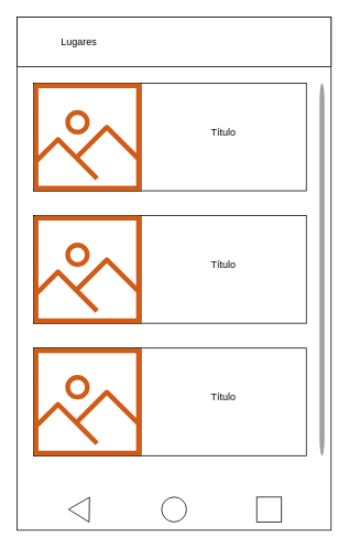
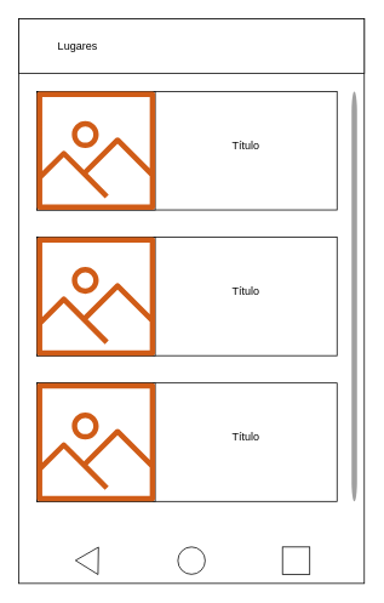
- <mxCell id="4" value="Lugares" style="text;html=1;strokeColor=none;fillColor=none;align=center;verticalAlign=middle;whiteSpace=wrap;rounded=0;" vertex="1" parent="1"><mxGeometry x="50" y="30" width="90" height="40" as="geometry" /></mxCell>
+ <mxCell id="4" value="Lugares" style="text;html=1;strokeColor=none;fillColor=none;align=center;verticalAlign=middle;whiteSpace=wrap;rounded=0;" vertex="1" parent="1"><mxGeometry x="40" y="30" width="90" height="40" as="geometry" /></mxCell>
